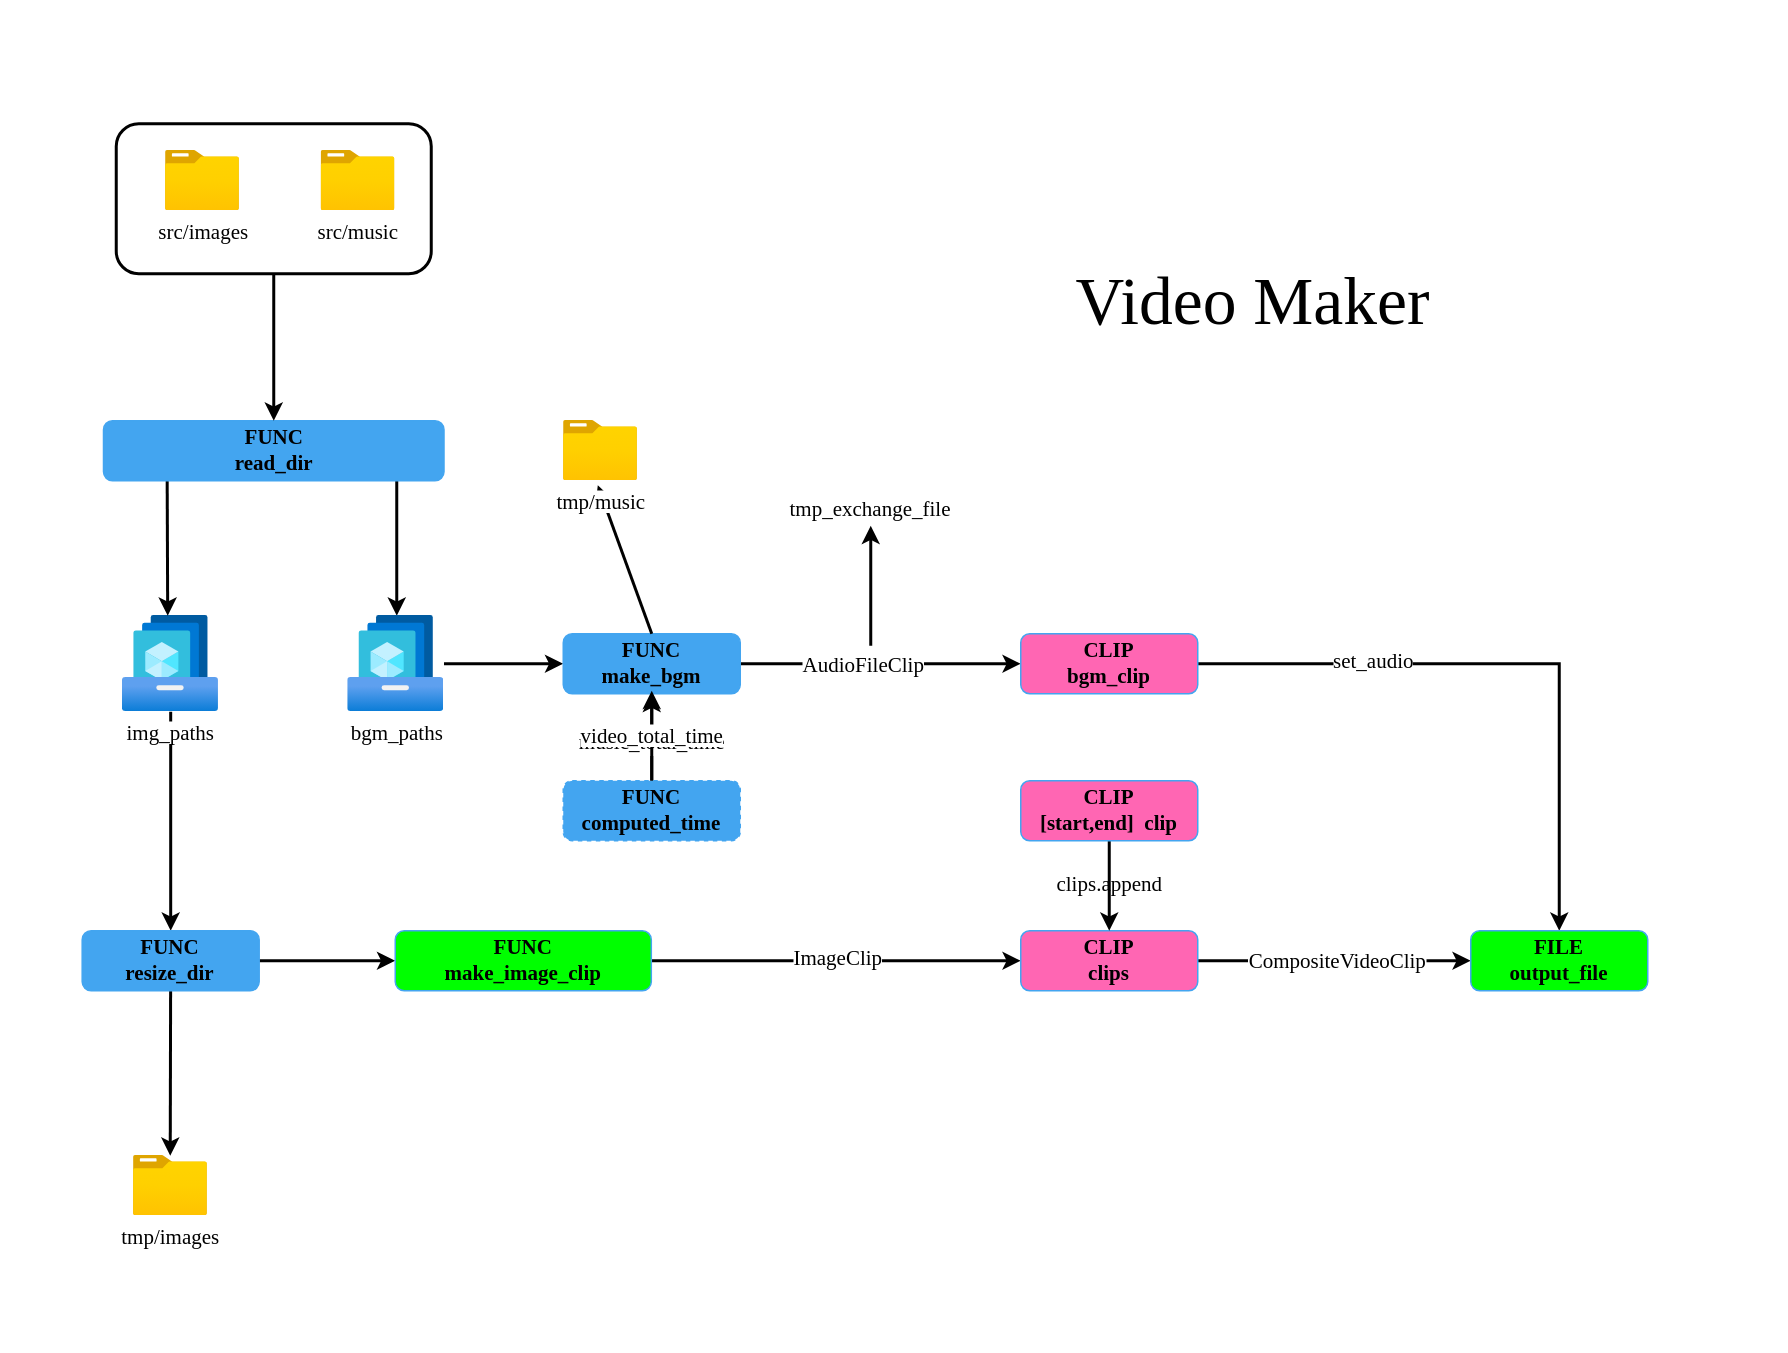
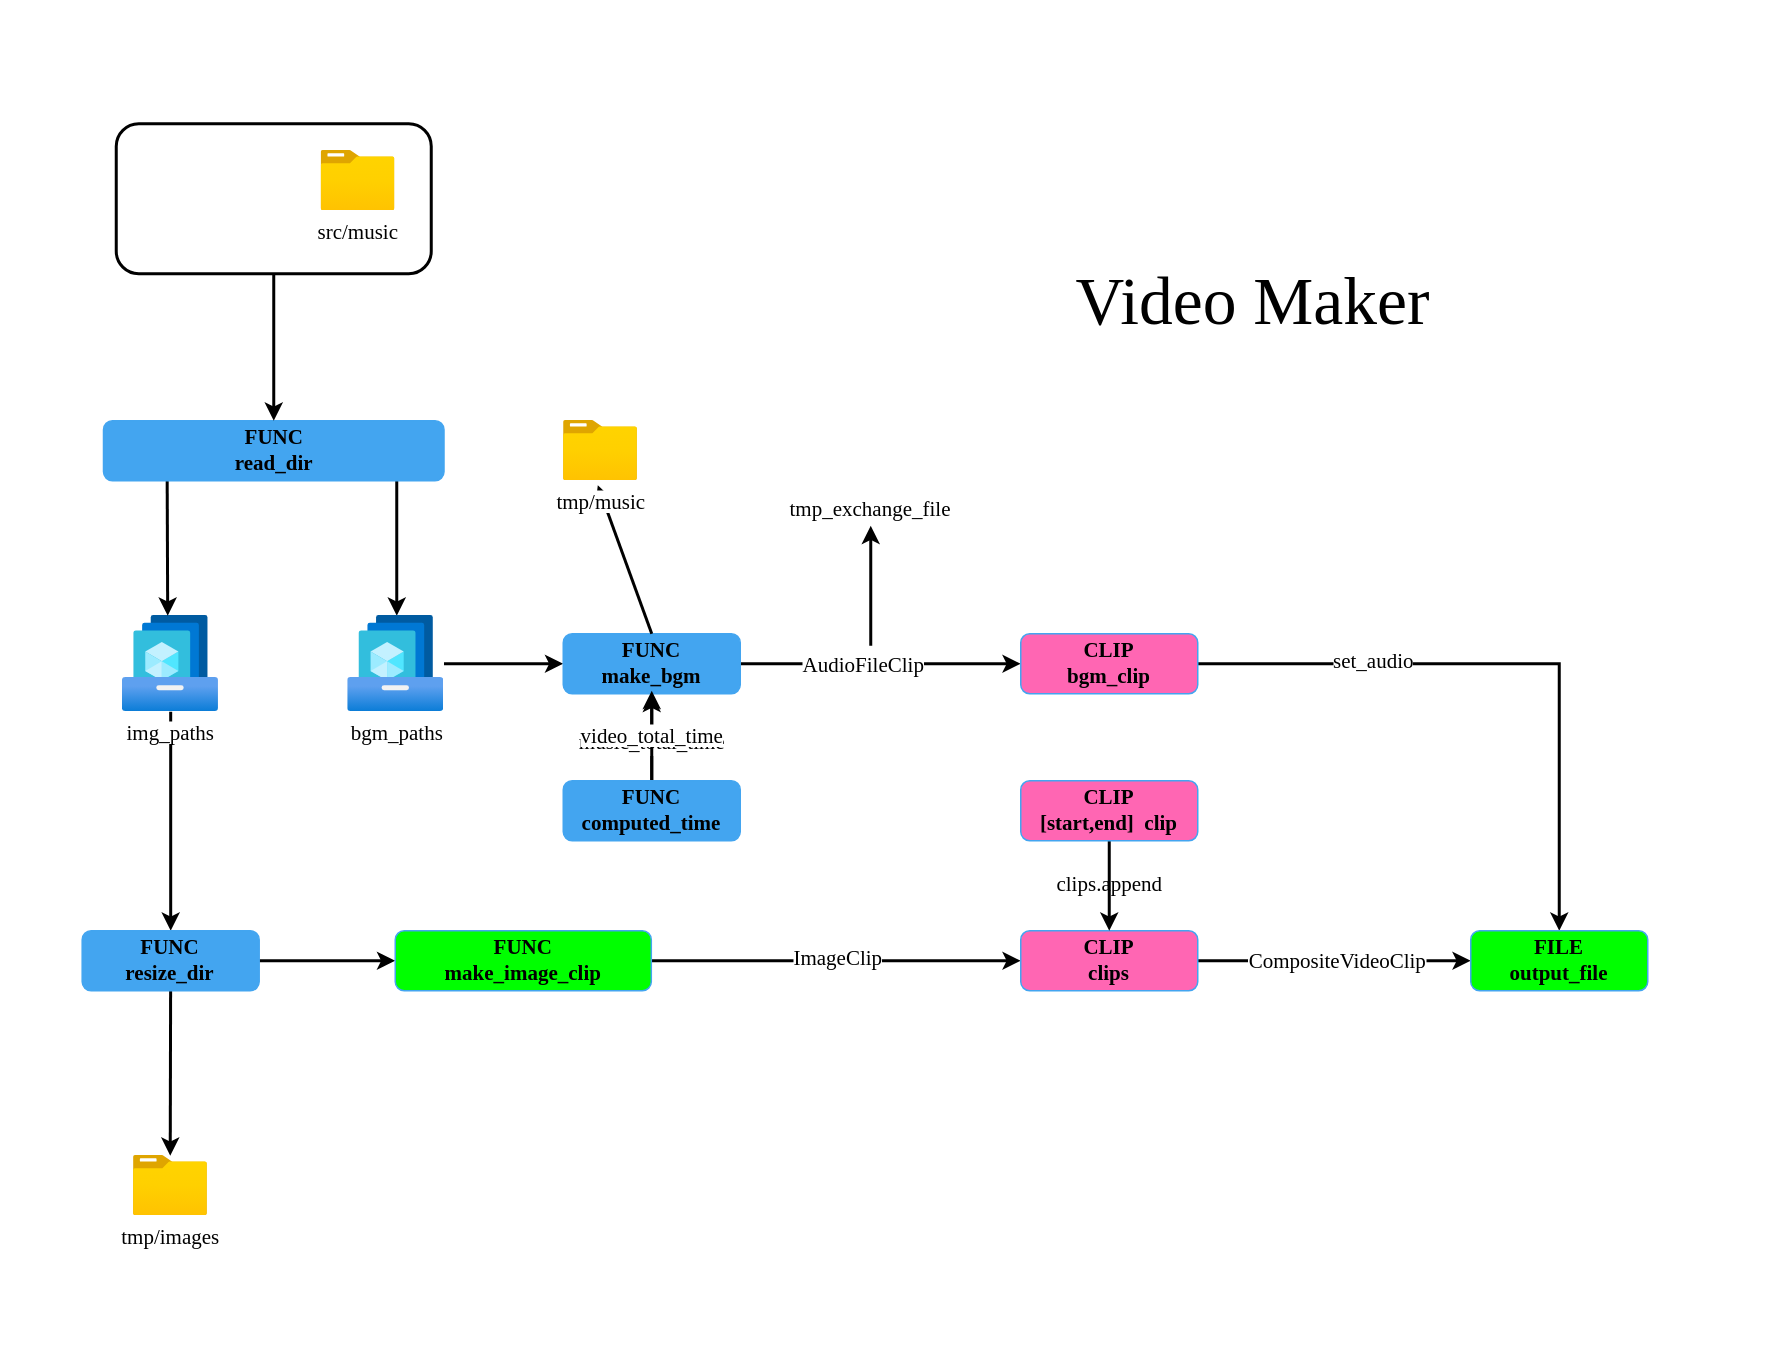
- <mxCell id="12" value="&lt;font style=&quot;font-size: 14px;&quot;&gt;src/images&lt;/font&gt;" style="aspect=fixed;html=1;points=[];align=center;image;fontSize=14;image=img/lib/azure2/general/Folder_Blank.svg;labelBackgroundColor=none;fontColor=#000000;labelBorderColor=none;fontFamily=Comic Sans MS;" parent="1" vertex="1"><mxGeometry x="110" y="100" width="49.29" height="40" as="geometry" /></mxCell>
- <mxCell id="26" value="FUNC&lt;br style=&quot;font-size: 14px;&quot;&gt;computed_time" style="rounded=1;whiteSpace=wrap;html=1;strokeColor=#43A5F0;fillColor=#43A5F0;fontStyle=1;fontFamily=Comic Sans MS;labelBackgroundColor=none;fontColor=#000000;labelBorderColor=none;fontSize=14;dashed=1;" vertex="1" parent="1"><mxGeometry x="375" y="520" width="118" height="40" as="geometry" /></mxCell>
+ <mxCell id="26" value="FUNC&lt;br style=&quot;font-size: 14px;&quot;&gt;computed_time" style="rounded=1;whiteSpace=wrap;html=1;strokeColor=#43A5F0;fillColor=#43A5F0;fontStyle=1;fontFamily=Comic Sans MS;labelBackgroundColor=none;fontColor=#000000;labelBorderColor=none;fontSize=14;" vertex="1" parent="1"><mxGeometry x="375" y="520" width="118" height="40" as="geometry" /></mxCell>
